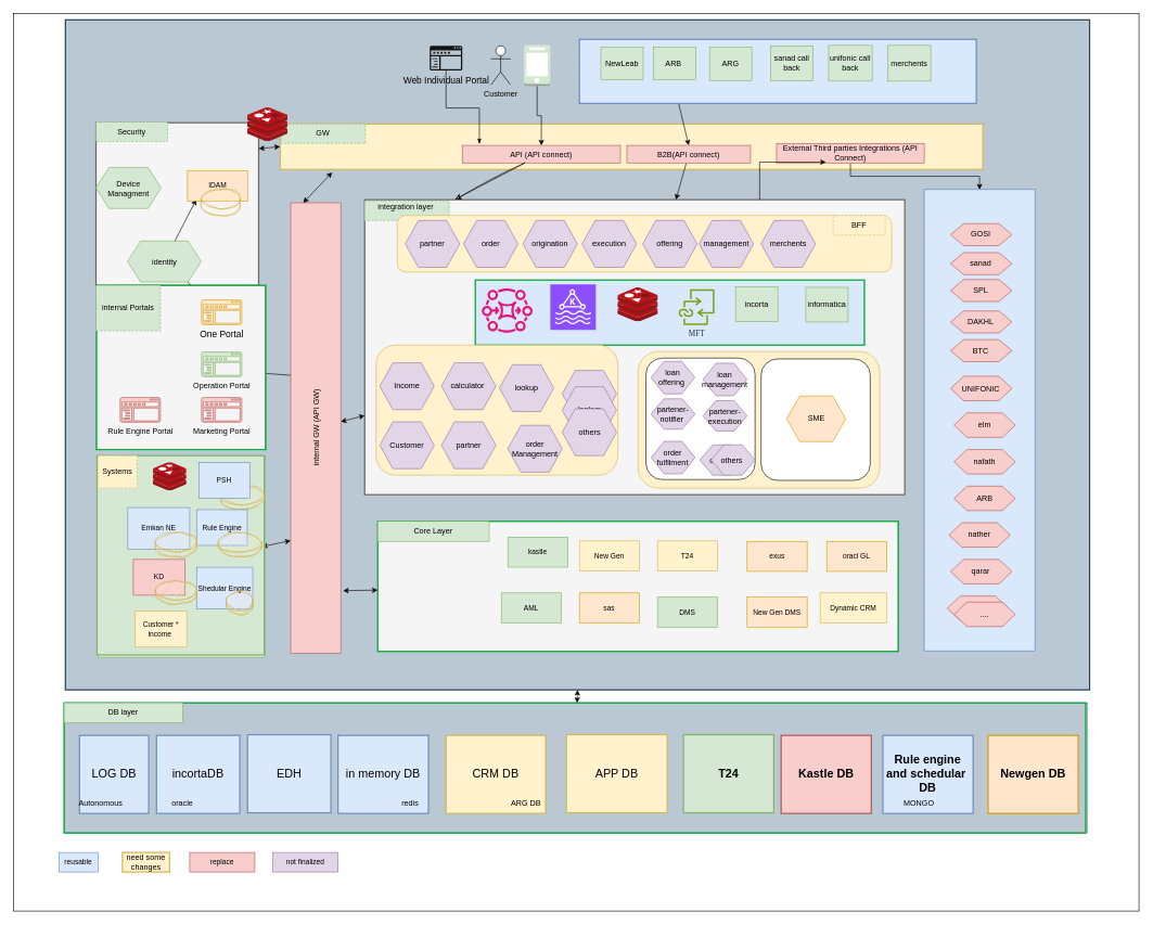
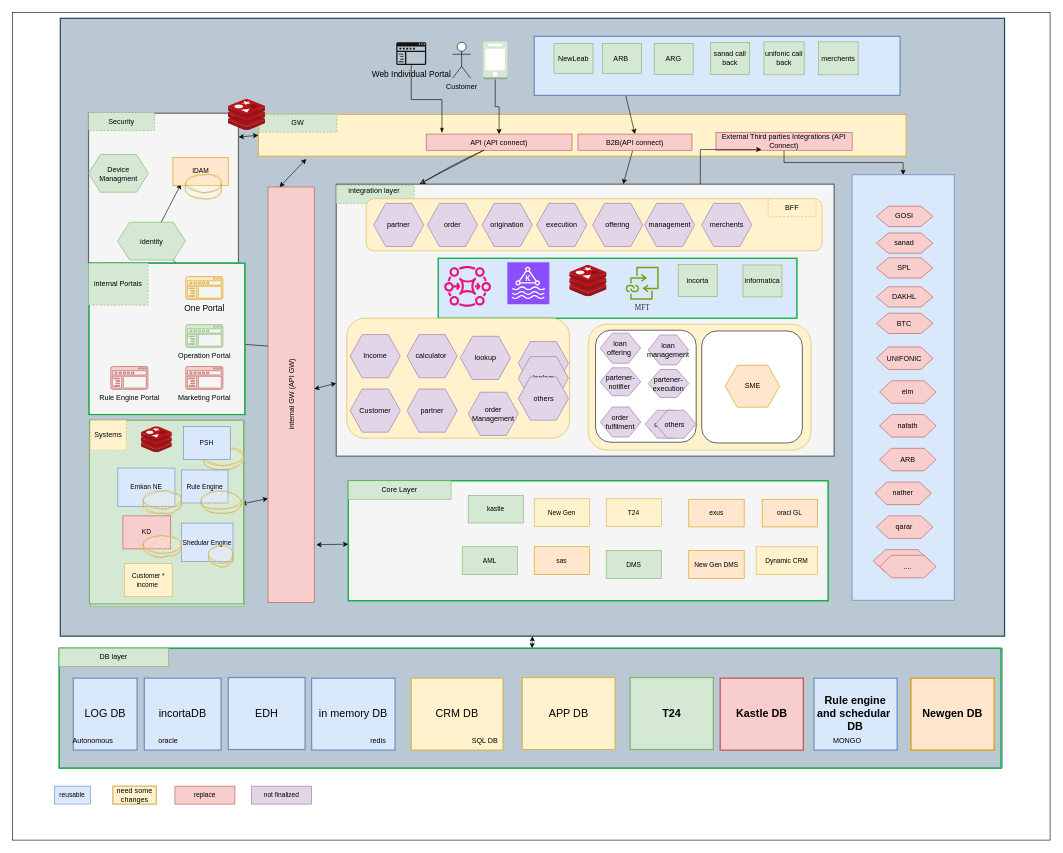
- <mxCell id="20" value="ARG DB" style="text;html=1;strokeColor=none;fillColor=none;align=center;verticalAlign=middle;whiteSpace=wrap;rounded=0;" parent="3" vertex="1"><mxGeometry x="680.22" y="140" width="60" height="30" as="geometry" /></mxCell>
+ <mxCell id="20" value="SQL DB" style="text;html=1;strokeColor=none;fillColor=none;align=center;verticalAlign=middle;whiteSpace=wrap;rounded=0;" parent="3" vertex="1"><mxGeometry x="680.22" y="140" width="60" height="30" as="geometry" /></mxCell>
